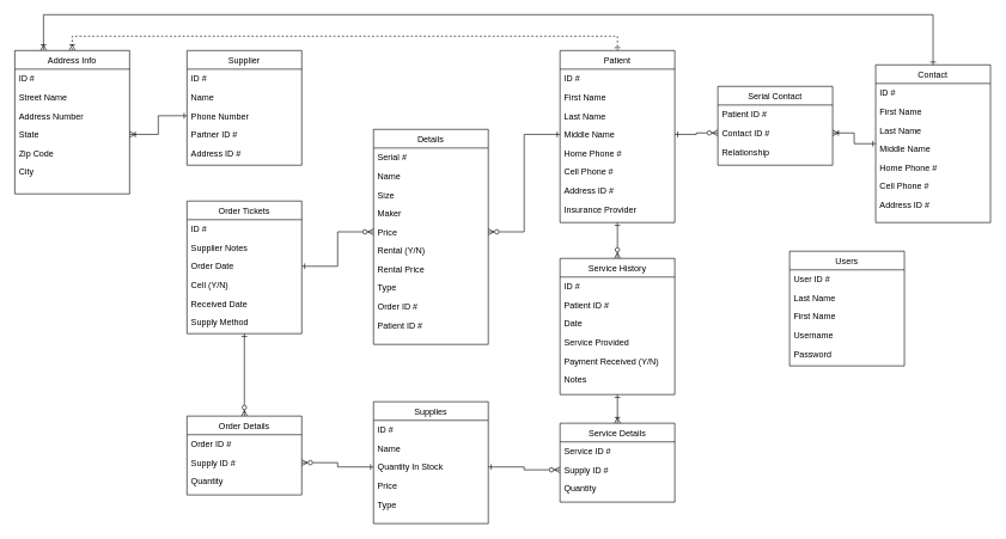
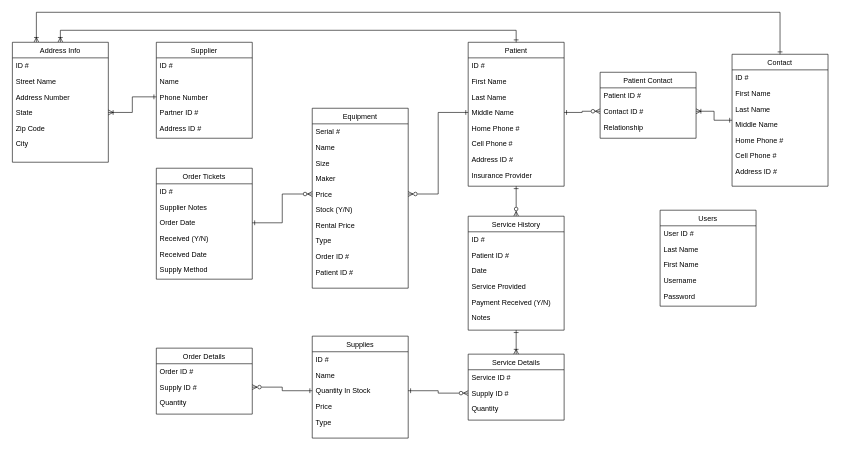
- <mxCell id="69" style="edgeStyle=orthogonalEdgeStyle;rounded=0;orthogonalLoop=1;jettySize=auto;html=1;exitX=0.5;exitY=0;exitDx=0;exitDy=0;entryX=0.5;entryY=0;entryDx=0;entryDy=0;endArrow=ERone;endFill=0;startArrow=ERoneToMany;startFill=0;dashed=1;" parent="1" source="71" target="3" edge="1"><mxGeometry relative="1" as="geometry" /></mxCell>
+ <mxCell id="69" style="edgeStyle=orthogonalEdgeStyle;rounded=0;orthogonalLoop=1;jettySize=auto;html=1;exitX=0.5;exitY=0;exitDx=0;exitDy=0;entryX=0.5;entryY=0;entryDx=0;entryDy=0;endArrow=ERone;endFill=0;startArrow=ERoneToMany;startFill=0;" parent="1" source="71" target="3" edge="1"><mxGeometry relative="1" as="geometry" /></mxCell>
- <mxCell id="63" value="Serial Contact" style="swimlane;fontStyle=0;align=center;verticalAlign=top;childLayout=stackLayout;horizontal=1;startSize=26;horizontalStack=0;resizeParent=1;resizeLast=0;collapsible=1;marginBottom=0;rounded=0;shadow=0;strokeWidth=1;" parent="1" vertex="1"><mxGeometry x="1000" y="120" width="160" height="110" as="geometry"><mxRectangle x="550" y="140" width="160" height="26" as="alternateBounds" /></mxGeometry></mxCell>
+ <mxCell id="63" value="Patient Contact" style="swimlane;fontStyle=0;align=center;verticalAlign=top;childLayout=stackLayout;horizontal=1;startSize=26;horizontalStack=0;resizeParent=1;resizeLast=0;collapsible=1;marginBottom=0;rounded=0;shadow=0;strokeWidth=1;" parent="1" vertex="1"><mxGeometry x="1000" y="120" width="160" height="110" as="geometry"><mxRectangle x="550" y="140" width="160" height="26" as="alternateBounds" /></mxGeometry></mxCell>
- <mxCell id="12" value="Details" style="swimlane;fontStyle=0;align=center;verticalAlign=top;childLayout=stackLayout;horizontal=1;startSize=26;horizontalStack=0;resizeParent=1;resizeLast=0;collapsible=1;marginBottom=0;rounded=0;shadow=0;strokeWidth=1;" parent="1" vertex="1"><mxGeometry x="520" y="180" width="160" height="300" as="geometry"><mxRectangle x="550" y="140" width="160" height="26" as="alternateBounds" /></mxGeometry></mxCell>
+ <mxCell id="12" value="Equipment" style="swimlane;fontStyle=0;align=center;verticalAlign=top;childLayout=stackLayout;horizontal=1;startSize=26;horizontalStack=0;resizeParent=1;resizeLast=0;collapsible=1;marginBottom=0;rounded=0;shadow=0;strokeWidth=1;" parent="1" vertex="1"><mxGeometry x="520" y="180" width="160" height="300" as="geometry"><mxRectangle x="550" y="140" width="160" height="26" as="alternateBounds" /></mxGeometry></mxCell>
- <mxCell id="18" value="Rental (Y/N)" style="text;align=left;verticalAlign=top;spacingLeft=4;spacingRight=4;overflow=hidden;rotatable=0;points=[[0,0.5],[1,0.5]];portConstraint=eastwest;rounded=0;shadow=0;html=0;" parent="12" vertex="1"><mxGeometry y="156" width="160" height="26" as="geometry" /></mxCell>
+ <mxCell id="18" value="Stock (Y/N)" style="text;align=left;verticalAlign=top;spacingLeft=4;spacingRight=4;overflow=hidden;rotatable=0;points=[[0,0.5],[1,0.5]];portConstraint=eastwest;rounded=0;shadow=0;html=0;" parent="12" vertex="1"><mxGeometry y="156" width="160" height="26" as="geometry" /></mxCell>
- <mxCell id="40" value="Cell (Y/N)" style="text;align=left;verticalAlign=top;spacingLeft=4;spacingRight=4;overflow=hidden;rotatable=0;points=[[0,0.5],[1,0.5]];portConstraint=eastwest;rounded=0;shadow=0;html=0;" parent="36" vertex="1"><mxGeometry y="104" width="160" height="26" as="geometry" /></mxCell>
+ <mxCell id="40" value="Received (Y/N)" style="text;align=left;verticalAlign=top;spacingLeft=4;spacingRight=4;overflow=hidden;rotatable=0;points=[[0,0.5],[1,0.5]];portConstraint=eastwest;rounded=0;shadow=0;html=0;" parent="36" vertex="1"><mxGeometry y="104" width="160" height="26" as="geometry" /></mxCell>
- <mxCell id="85" style="edgeStyle=orthogonalEdgeStyle;rounded=0;orthogonalLoop=1;jettySize=auto;html=1;exitX=0.5;exitY=0;exitDx=0;exitDy=0;entryX=0.5;entryY=1;entryDx=0;entryDy=0;endArrow=ERone;endFill=0;startArrow=ERzeroToMany;startFill=0;" edge="1" parent="1" source="86" target="36"><mxGeometry relative="1" as="geometry" /></mxCell>
